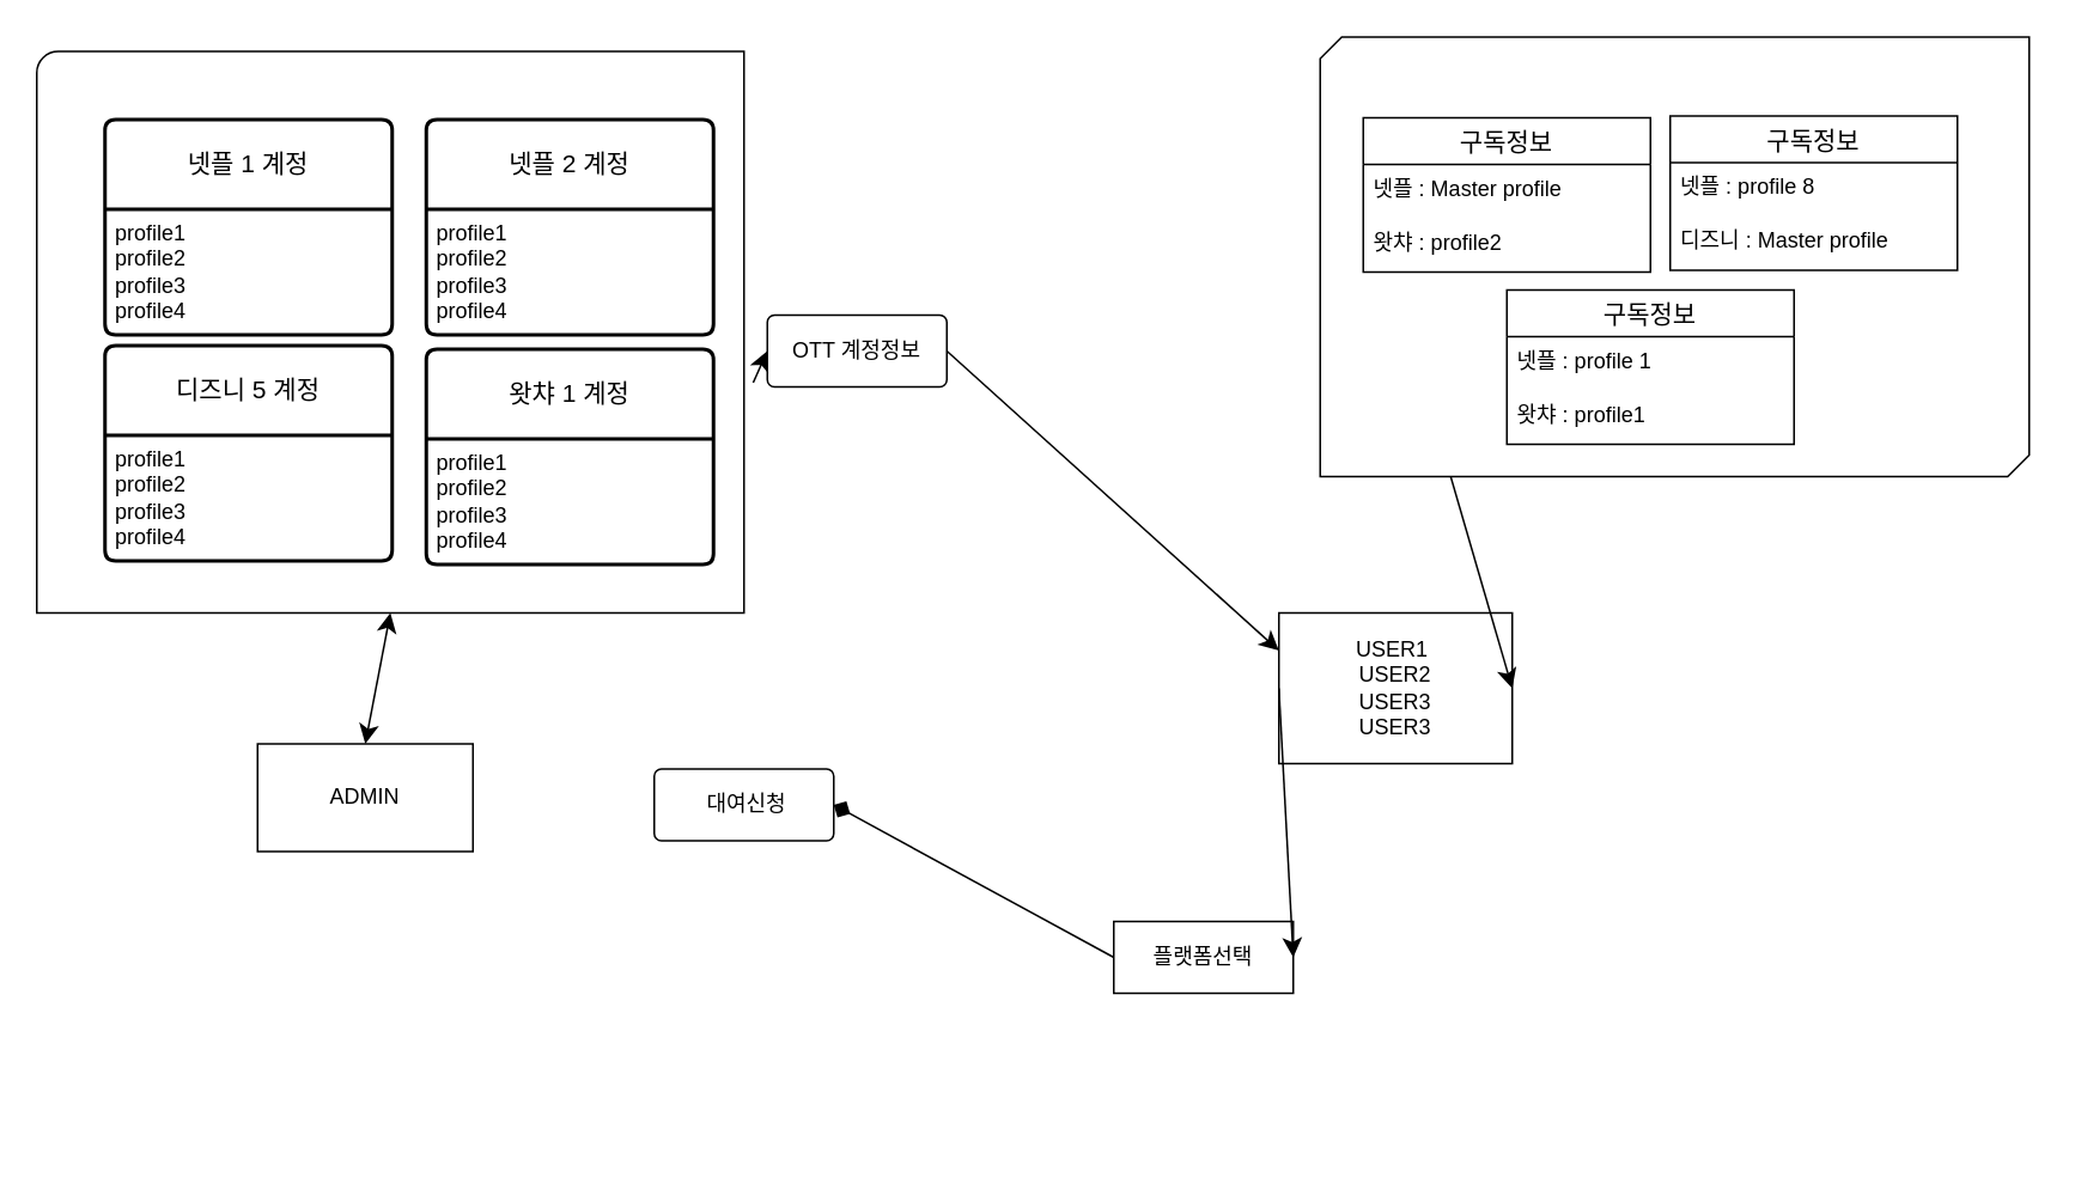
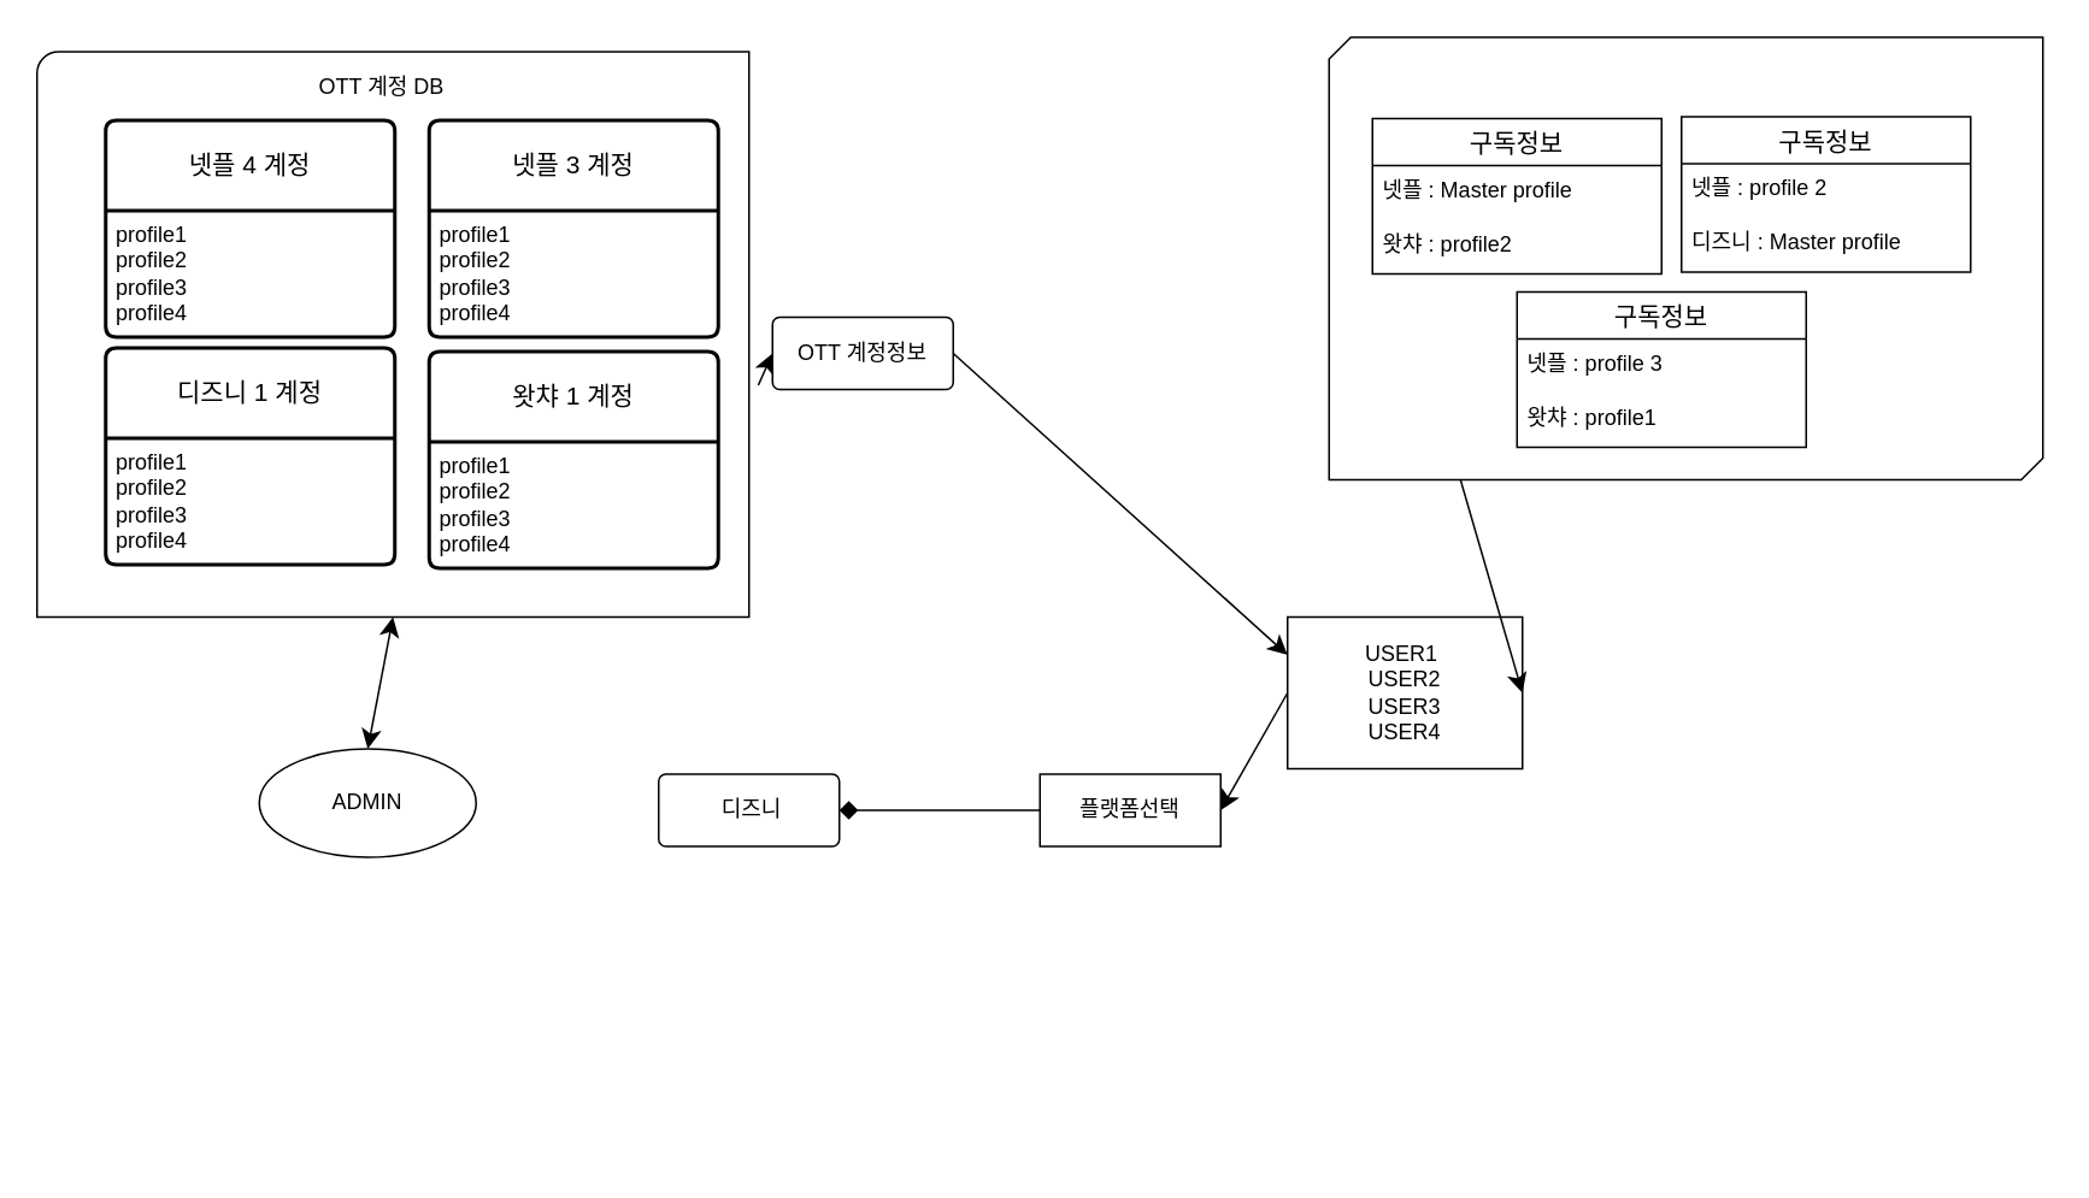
+ <mxCell id="30" value="OTT 계정 DB" style="text;html=1;align=center;verticalAlign=middle;whiteSpace=wrap;rounded=0;" vertex="1" parent="21"><mxGeometry x="139" y="5" width="104" height="30" as="geometry" /></mxCell>
- <mxCell id="28" value="넷플 1 계정" style="swimlane;childLayout=stackLayout;horizontal=1;startSize=50;horizontalStack=0;rounded=1;fontSize=14;fontStyle=0;strokeWidth=2;resizeParent=0;resizeLast=1;shadow=0;dashed=0;align=center;arcSize=4;whiteSpace=wrap;html=1;" vertex="1" parent="21"><mxGeometry x="38" y="38" width="160" height="120" as="geometry" /></mxCell>
+ <mxCell id="28" value="넷플 4 계정" style="swimlane;childLayout=stackLayout;horizontal=1;startSize=50;horizontalStack=0;rounded=1;fontSize=14;fontStyle=0;strokeWidth=2;resizeParent=0;resizeLast=1;shadow=0;dashed=0;align=center;arcSize=4;whiteSpace=wrap;html=1;" vertex="1" parent="21"><mxGeometry x="38" y="38" width="160" height="120" as="geometry" /></mxCell>
- <mxCell id="24" value="넷플 2 계정" style="swimlane;childLayout=stackLayout;horizontal=1;startSize=50;horizontalStack=0;rounded=1;fontSize=14;fontStyle=0;strokeWidth=2;resizeParent=0;resizeLast=1;shadow=0;dashed=0;align=center;arcSize=4;whiteSpace=wrap;html=1;" vertex="1" parent="21"><mxGeometry x="217" y="38" width="160" height="120" as="geometry" /></mxCell>
+ <mxCell id="24" value="넷플 3 계정" style="swimlane;childLayout=stackLayout;horizontal=1;startSize=50;horizontalStack=0;rounded=1;fontSize=14;fontStyle=0;strokeWidth=2;resizeParent=0;resizeLast=1;shadow=0;dashed=0;align=center;arcSize=4;whiteSpace=wrap;html=1;" vertex="1" parent="21"><mxGeometry x="217" y="38" width="160" height="120" as="geometry" /></mxCell>
- <mxCell id="13" value="넷플 : profile 8" style="text;strokeColor=none;fillColor=none;spacingLeft=4;spacingRight=4;overflow=hidden;rotatable=0;points=[[0,0.5],[1,0.5]];portConstraint=eastwest;fontSize=12;whiteSpace=wrap;html=1;" vertex="1" parent="12"><mxGeometry y="26" width="160" height="30" as="geometry" /></mxCell>
+ <mxCell id="13" value="넷플 : profile 2" style="text;strokeColor=none;fillColor=none;spacingLeft=4;spacingRight=4;overflow=hidden;rotatable=0;points=[[0,0.5],[1,0.5]];portConstraint=eastwest;fontSize=12;whiteSpace=wrap;html=1;" vertex="1" parent="12"><mxGeometry y="26" width="160" height="30" as="geometry" /></mxCell>
- <mxCell id="7" value="넷플 : profile 1" style="text;strokeColor=none;fillColor=none;spacingLeft=4;spacingRight=4;overflow=hidden;rotatable=0;points=[[0,0.5],[1,0.5]];portConstraint=eastwest;fontSize=12;whiteSpace=wrap;html=1;" vertex="1" parent="6"><mxGeometry y="26" width="160" height="30" as="geometry" /></mxCell>
+ <mxCell id="7" value="넷플 : profile 3" style="text;strokeColor=none;fillColor=none;spacingLeft=4;spacingRight=4;overflow=hidden;rotatable=0;points=[[0,0.5],[1,0.5]];portConstraint=eastwest;fontSize=12;whiteSpace=wrap;html=1;" vertex="1" parent="6"><mxGeometry y="26" width="160" height="30" as="geometry" /></mxCell>
- <mxCell id="26" value="디즈니 5 계정" style="swimlane;childLayout=stackLayout;horizontal=1;startSize=50;horizontalStack=0;rounded=1;fontSize=14;fontStyle=0;strokeWidth=2;resizeParent=0;resizeLast=1;shadow=0;dashed=0;align=center;arcSize=4;whiteSpace=wrap;html=1;" vertex="1" parent="21"><mxGeometry x="38" y="164" width="160" height="120" as="geometry" /></mxCell>
+ <mxCell id="26" value="디즈니 1 계정" style="swimlane;childLayout=stackLayout;horizontal=1;startSize=50;horizontalStack=0;rounded=1;fontSize=14;fontStyle=0;strokeWidth=2;resizeParent=0;resizeLast=1;shadow=0;dashed=0;align=center;arcSize=4;whiteSpace=wrap;html=1;" vertex="1" parent="21"><mxGeometry x="38" y="164" width="160" height="120" as="geometry" /></mxCell>
- <mxCell id="2" value="USER1&amp;nbsp;&lt;div&gt;USER2&lt;/div&gt;&lt;div&gt;USER3&lt;/div&gt;&lt;div&gt;USER3&lt;/div&gt;" style="whiteSpace=wrap;html=1;align=center;" vertex="1" parent="1"><mxGeometry x="712" y="341" width="130" height="84" as="geometry" /></mxCell>
+ <mxCell id="2" value="USER1&amp;nbsp;&lt;div&gt;USER2&lt;/div&gt;&lt;div&gt;USER3&lt;/div&gt;&lt;div&gt;USER4&lt;/div&gt;" style="whiteSpace=wrap;html=1;align=center;" vertex="1" parent="1"><mxGeometry x="712" y="341" width="130" height="84" as="geometry" /></mxCell>
- <mxCell id="19" value="ADMIN" style="rounded=0;whiteSpace=wrap;html=1;" vertex="1" parent="1"><mxGeometry x="143" y="414" width="120" height="60" as="geometry" /></mxCell>
+ <mxCell id="19" value="ADMIN" style="ellipse;whiteSpace=wrap;html=1;" vertex="1" parent="1"><mxGeometry x="143" y="414" width="120" height="60" as="geometry" /></mxCell>
- <mxCell id="34" value="&amp;nbsp;대여신청" style="rounded=1;arcSize=10;whiteSpace=wrap;html=1;align=center;" vertex="1" parent="1"><mxGeometry x="364" y="428" width="100" height="40" as="geometry" /></mxCell>
+ <mxCell id="34" value="&amp;nbsp;디즈니" style="rounded=1;arcSize=10;whiteSpace=wrap;html=1;align=center;" vertex="1" parent="1"><mxGeometry x="364" y="428" width="100" height="40" as="geometry" /></mxCell>
- <mxCell id="15" value="플랫폼선택" style="whiteSpace=wrap;html=1;align=center;" vertex="1" parent="1"><mxGeometry x="620" y="513" width="100" height="40" as="geometry" /></mxCell>
+ <mxCell id="15" value="플랫폼선택" style="whiteSpace=wrap;html=1;align=center;" vertex="1" parent="1"><mxGeometry x="575" y="428" width="100" height="40" as="geometry" /></mxCell>
